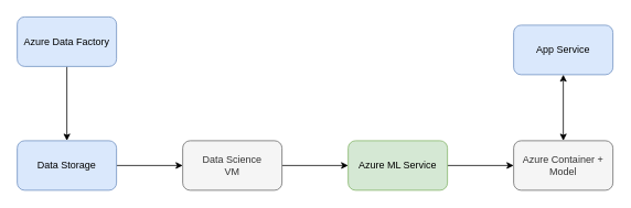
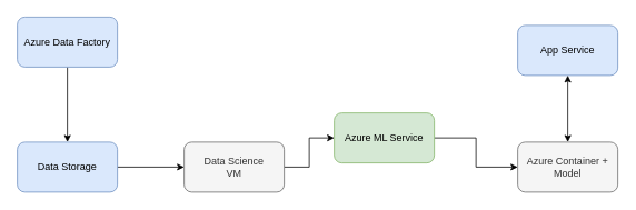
- <mxCell id="4" value="Azure ML Service" style="rounded=1;whiteSpace=wrap;html=1;fillColor=#d5e8d4;strokeColor=#82b366;" vertex="1" parent="1"><mxGeometry x="420" y="170" width="120" height="60" as="geometry" /></mxCell>
+ <mxCell id="4" value="Azure ML Service" style="rounded=1;whiteSpace=wrap;html=1;fillColor=#d5e8d4;strokeColor=#82b366;" vertex="1" parent="1"><mxGeometry x="400" y="135" width="120" height="60" as="geometry" /></mxCell>
